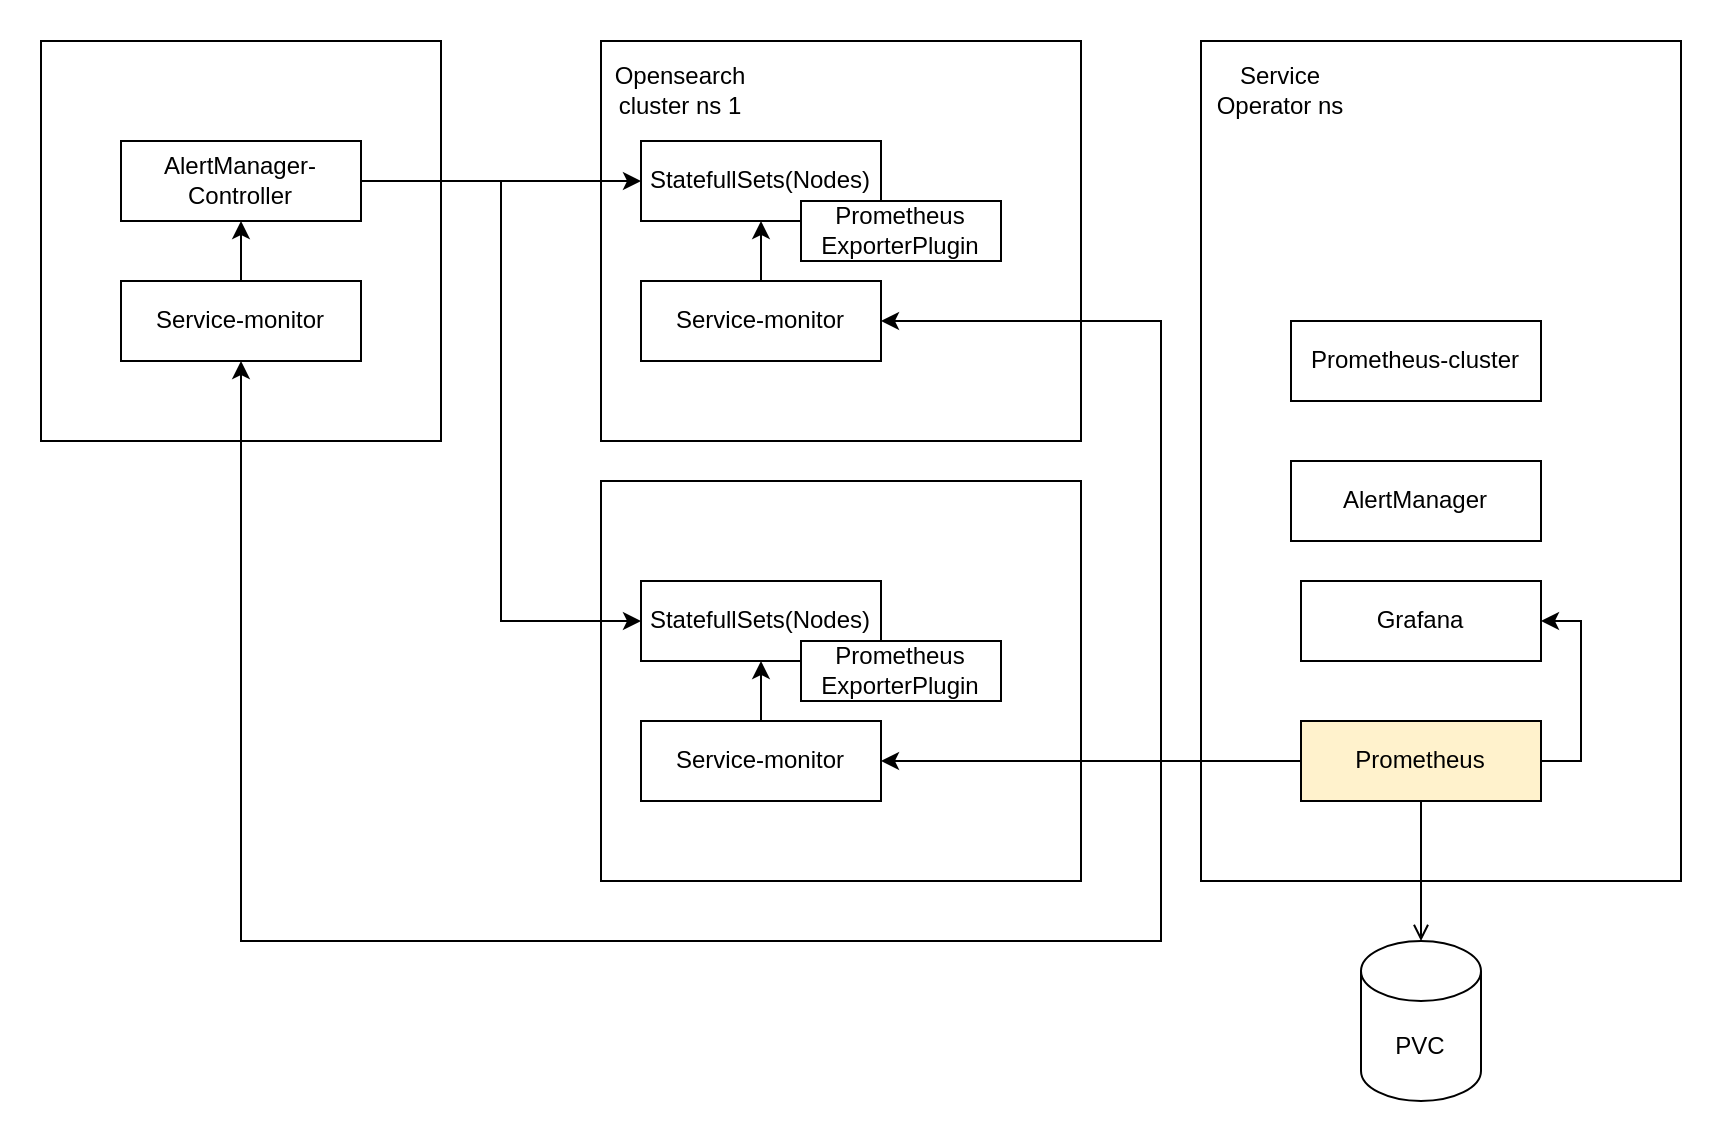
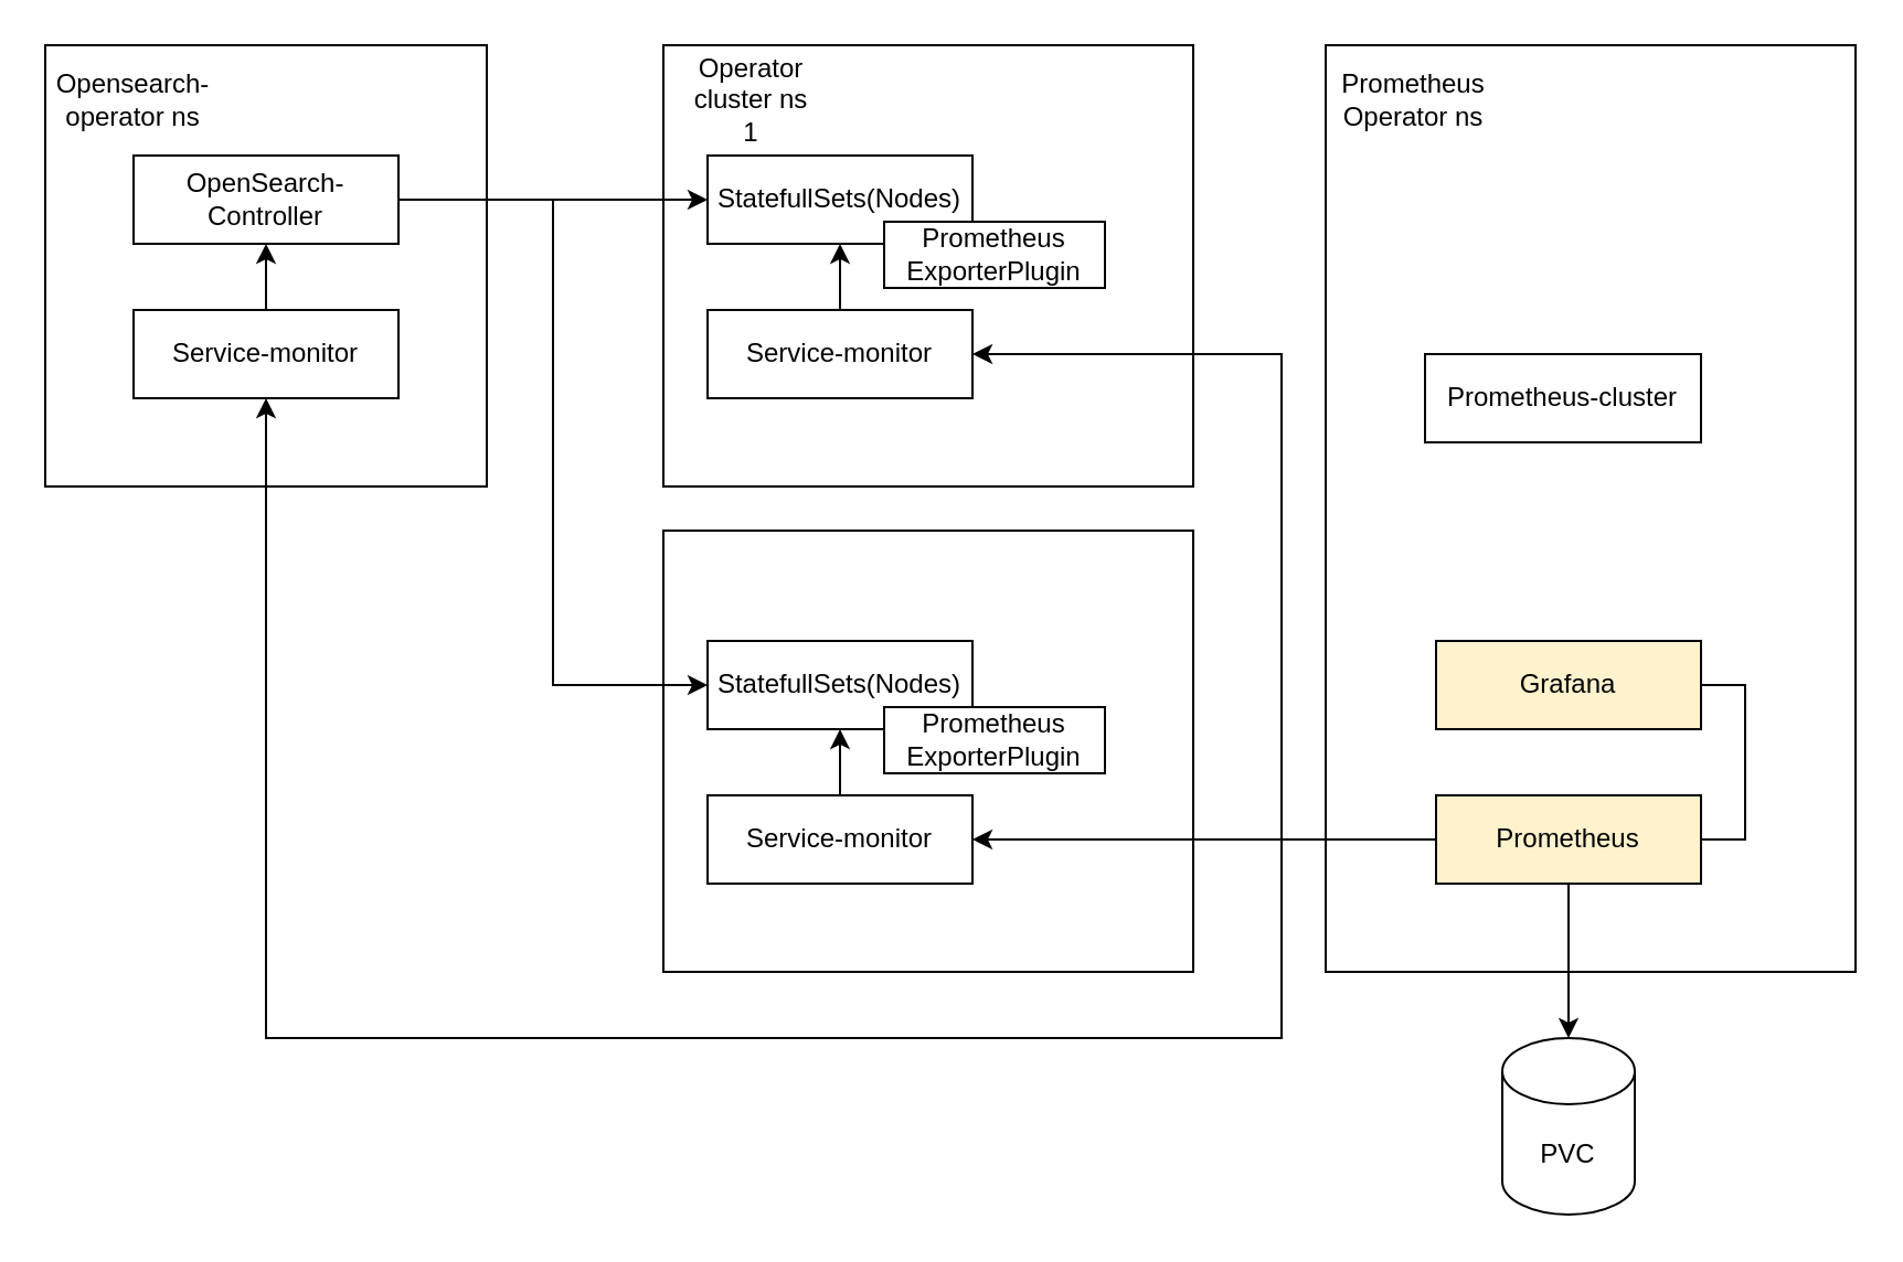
+ <mxCell id="3" value="Opensearch-operator ns" style="text;html=1;strokeColor=none;fillColor=none;align=center;verticalAlign=middle;whiteSpace=wrap;rounded=0;" parent="1" vertex="1"><mxGeometry x="30" y="30" width="60" height="30" as="geometry" /></mxCell>
- <mxCell id="8" value="Opensearch&lt;br&gt;cluster&amp;nbsp;ns 1" style="text;html=1;strokeColor=none;fillColor=none;align=center;verticalAlign=middle;whiteSpace=wrap;rounded=0;" parent="1" vertex="1"><mxGeometry x="310" y="30" width="60" height="30" as="geometry" /></mxCell>
+ <mxCell id="8" value="Operator&lt;br&gt;cluster&amp;nbsp;ns 1" style="text;html=1;strokeColor=none;fillColor=none;align=center;verticalAlign=middle;whiteSpace=wrap;rounded=0;" parent="1" vertex="1"><mxGeometry x="310" y="30" width="60" height="30" as="geometry" /></mxCell>
- <mxCell id="19" value="Service&lt;br&gt;Operator&amp;nbsp;ns" style="text;html=1;strokeColor=none;fillColor=none;align=center;verticalAlign=middle;whiteSpace=wrap;rounded=0;" parent="1" vertex="1"><mxGeometry x="610" y="30" width="60" height="30" as="geometry" /></mxCell>
+ <mxCell id="19" value="Prometheus&lt;br&gt;Operator&amp;nbsp;ns" style="text;html=1;strokeColor=none;fillColor=none;align=center;verticalAlign=middle;whiteSpace=wrap;rounded=0;" parent="1" vertex="1"><mxGeometry x="610" y="30" width="60" height="30" as="geometry" /></mxCell>
- <mxCell id="4" value="AlertManager-Controller" style="rounded=0;whiteSpace=wrap;html=1;" parent="1" vertex="1"><mxGeometry x="60" y="70" width="120" height="40" as="geometry" /></mxCell>
+ <mxCell id="4" value="OpenSearch-Controller" style="rounded=0;whiteSpace=wrap;html=1;" parent="1" vertex="1"><mxGeometry x="60" y="70" width="120" height="40" as="geometry" /></mxCell>
- <mxCell id="26" value="AlertManager" style="rounded=0;whiteSpace=wrap;html=1;" parent="1" vertex="1"><mxGeometry x="645" y="230" width="125" height="40" as="geometry" /></mxCell>
- <mxCell id="25" value="Grafana" style="rounded=0;whiteSpace=wrap;html=1;" parent="1" vertex="1"><mxGeometry x="650" y="290" width="120" height="40" as="geometry" /></mxCell>
+ <mxCell id="25" value="Grafana" style="rounded=0;whiteSpace=wrap;html=1;fillColor=#fff2cc;" parent="1" vertex="1"><mxGeometry x="650" y="290" width="120" height="40" as="geometry" /></mxCell>
- <mxCell id="22" style="edgeStyle=orthogonalEdgeStyle;rounded=0;orthogonalLoop=1;jettySize=auto;html=1;entryX=1;entryY=0.5;entryDx=0;entryDy=0;" parent="1" source="24" target="25" edge="1"><mxGeometry relative="1" as="geometry"><Array as="points"><mxPoint x="790" y="380" /><mxPoint x="790" y="310" /></Array></mxGeometry></mxCell>
+ <mxCell id="22" style="edgeStyle=orthogonalEdgeStyle;rounded=0;orthogonalLoop=1;jettySize=auto;html=1;entryX=1;entryY=0.5;entryDx=0;entryDy=0;endArrow=none;" parent="1" source="24" target="25" edge="1"><mxGeometry relative="1" as="geometry"><Array as="points"><mxPoint x="790" y="380" /><mxPoint x="790" y="310" /></Array></mxGeometry></mxCell>
- <mxCell id="23" style="edgeStyle=orthogonalEdgeStyle;rounded=0;orthogonalLoop=1;jettySize=auto;html=1;endArrow=open;" parent="1" source="24" target="29" edge="1"><mxGeometry relative="1" as="geometry" /></mxCell>
+ <mxCell id="23" style="edgeStyle=orthogonalEdgeStyle;rounded=0;orthogonalLoop=1;jettySize=auto;html=1;" parent="1" source="24" target="29" edge="1"><mxGeometry relative="1" as="geometry" /></mxCell>
